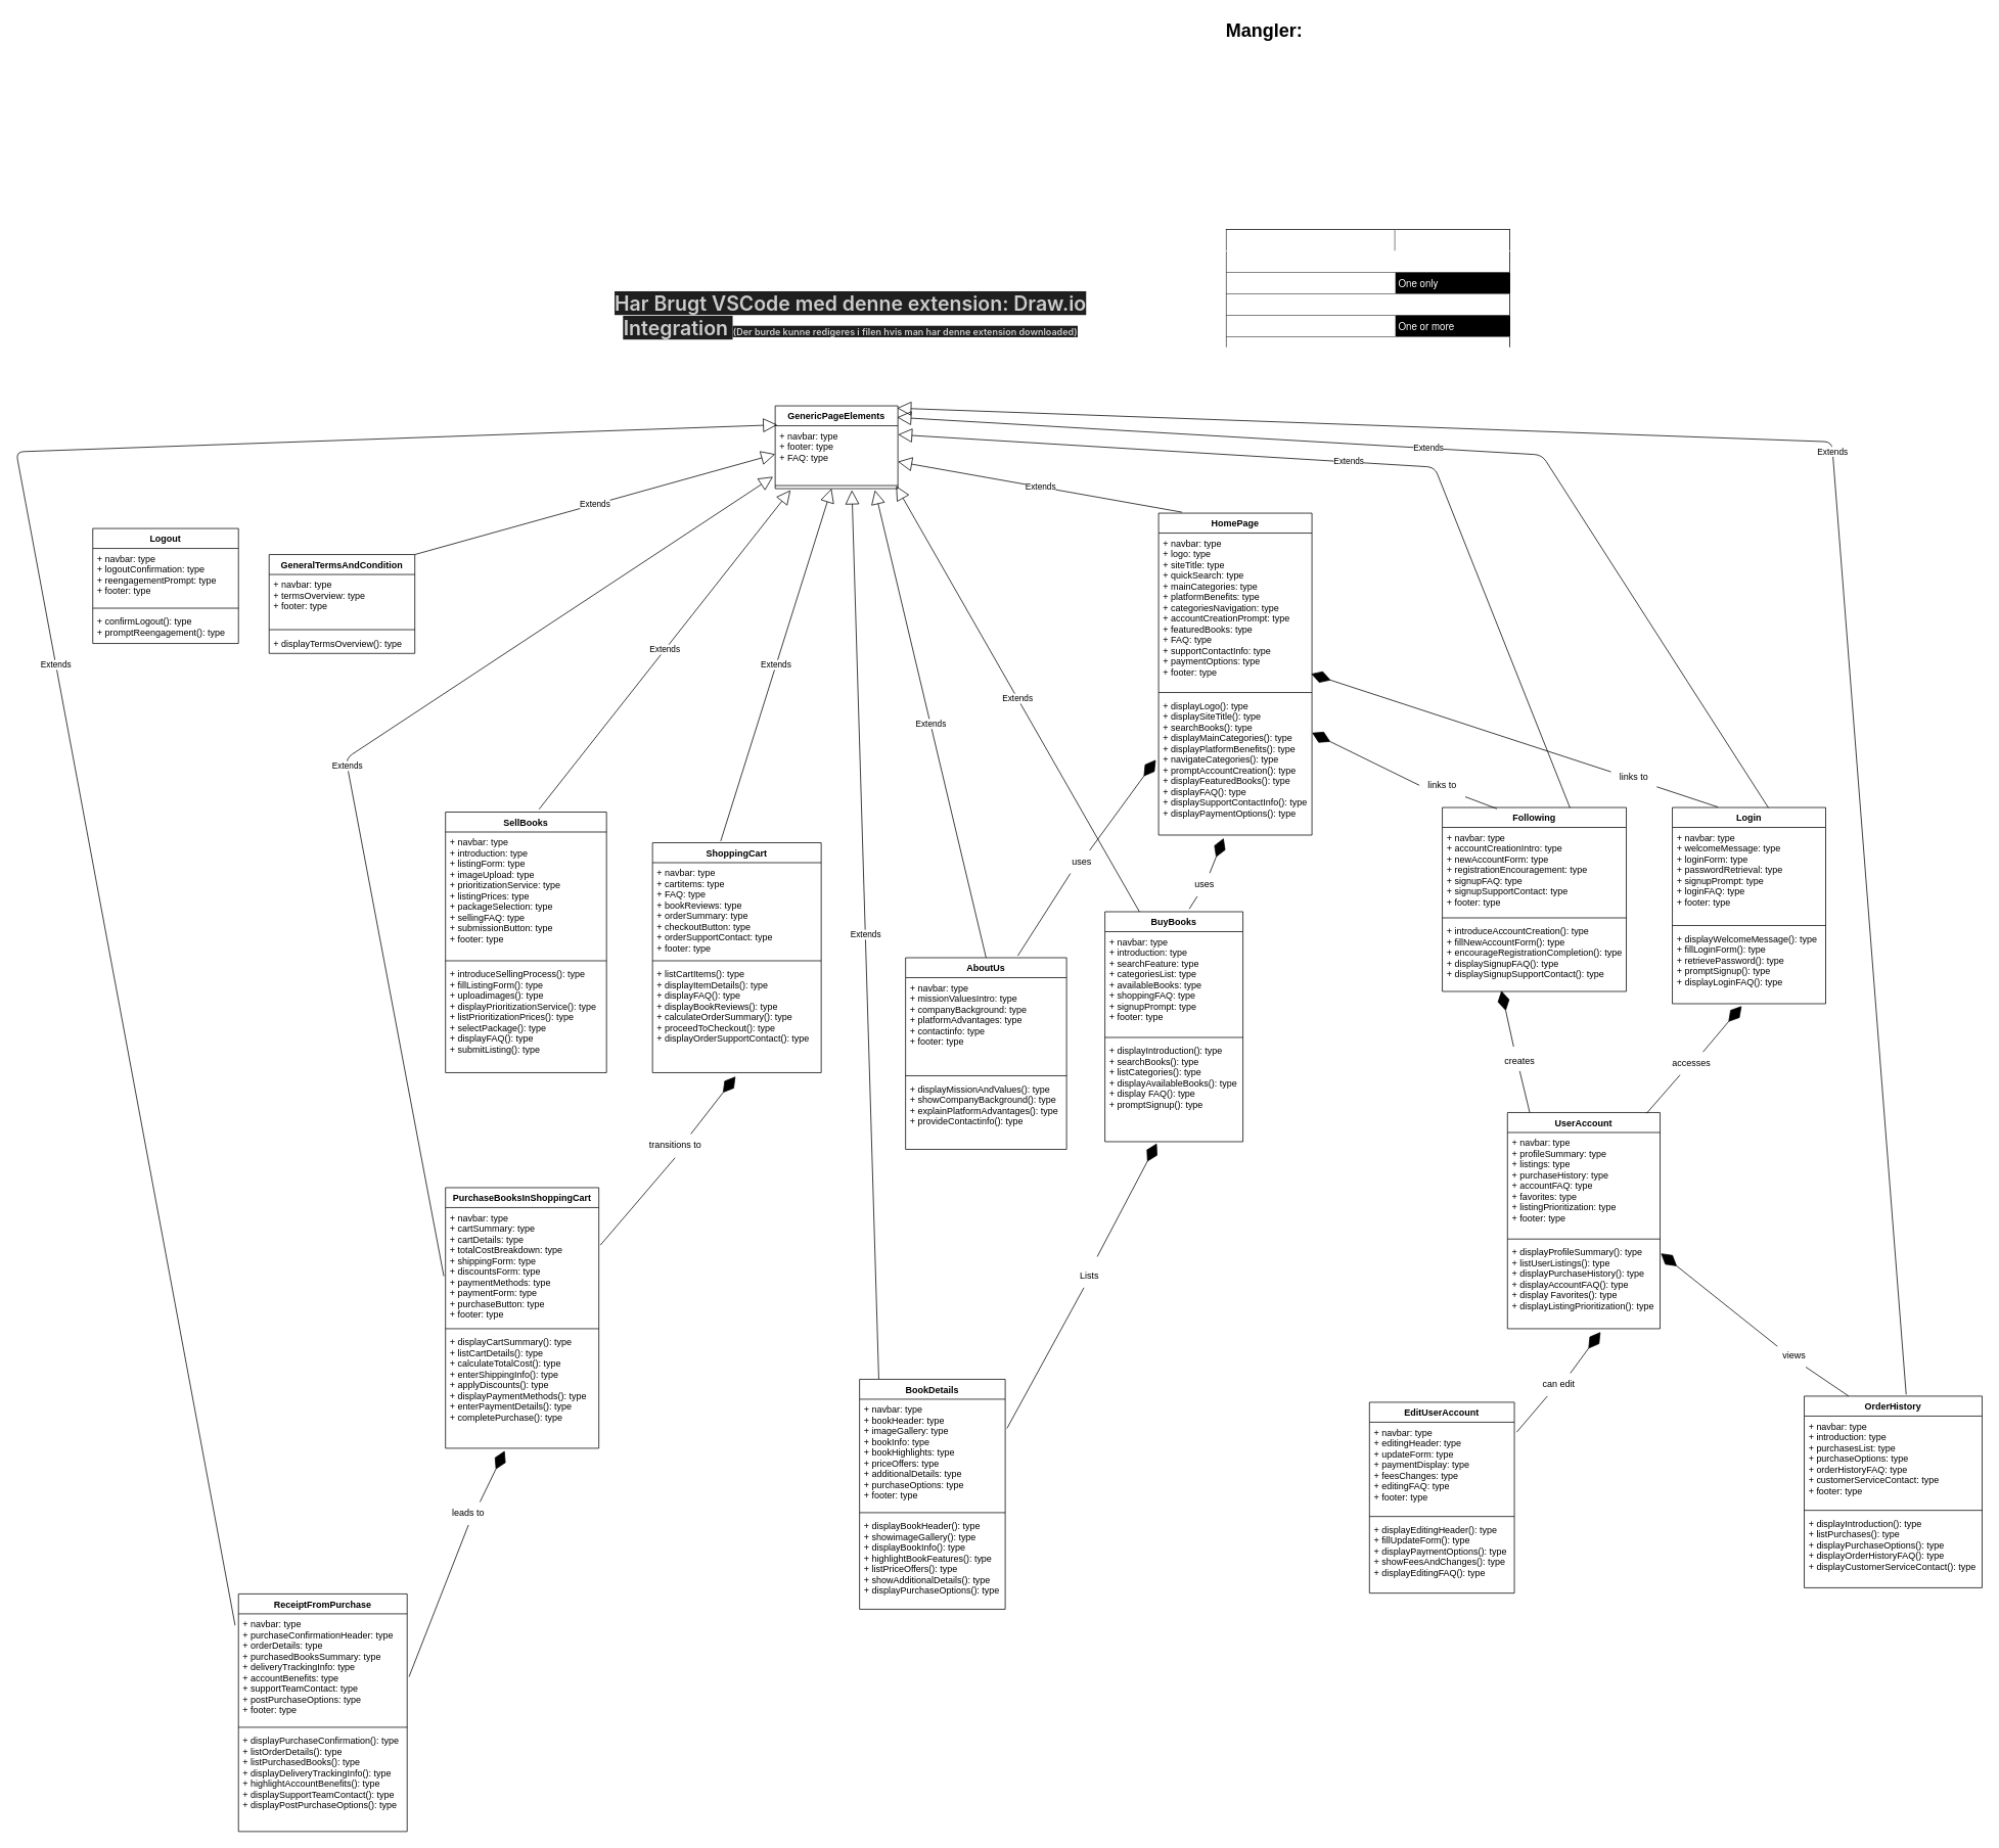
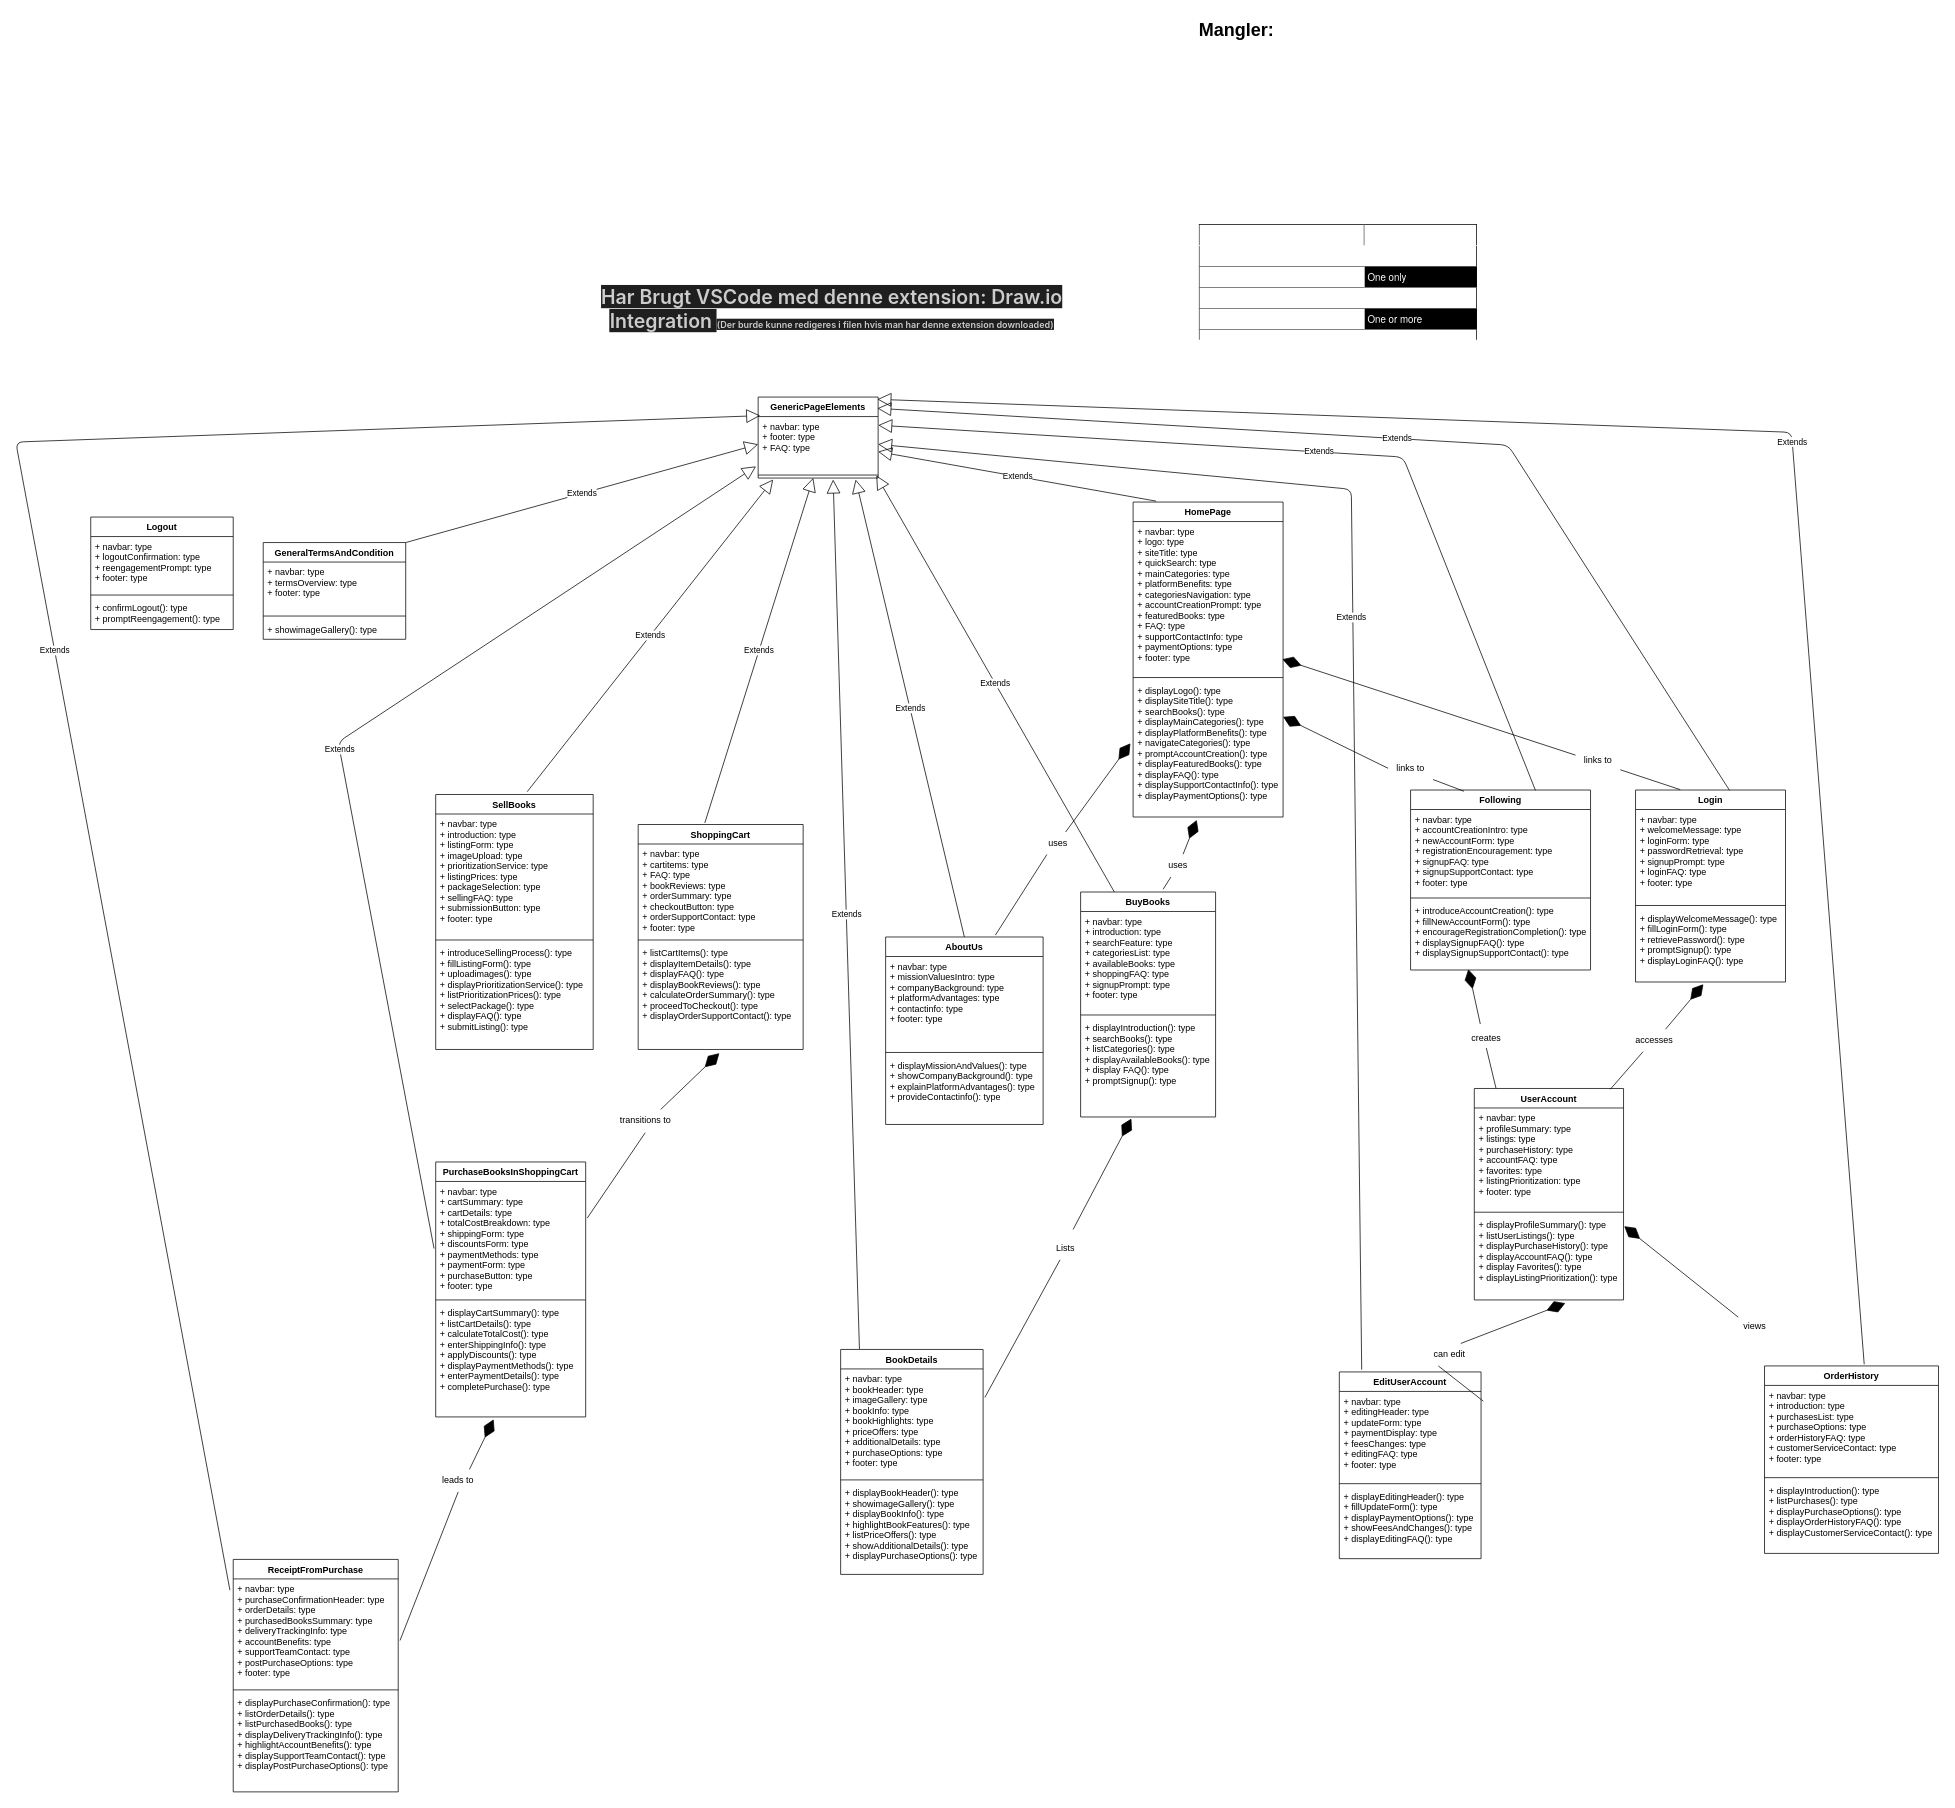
- <mxCell id="9" value="+ displayTermsOverview(): type" style="text;strokeColor=none;fillColor=none;align=left;verticalAlign=top;spacingLeft=4;spacingRight=4;overflow=hidden;rotatable=0;points=[[0,0.5],[1,0.5]];portConstraint=eastwest;" vertex="1" parent="6"><mxGeometry y="103" width="190" height="26" as="geometry" /></mxCell>
+ <mxCell id="9" value="+ showimageGallery(): type" style="text;strokeColor=none;fillColor=none;align=left;verticalAlign=top;spacingLeft=4;spacingRight=4;overflow=hidden;rotatable=0;points=[[0,0.5],[1,0.5]];portConstraint=eastwest;" vertex="1" parent="6"><mxGeometry y="103" width="190" height="26" as="geometry" /></mxCell>
+ <mxCell id="111" value="Extends" style="endArrow=block;endSize=16;endFill=0;html=1;exitX=0.158;exitY=-0.012;exitDx=0;exitDy=0;exitPerimeter=0;entryX=1;entryY=0.5;entryDx=0;entryDy=0;" edge="1" parent="1" source="104" target="3"><mxGeometry x="0.11" y="2" width="160" relative="1" as="geometry"><mxPoint x="1761" y="1292" as="sourcePoint" /><mxPoint x="1782" y="621" as="targetPoint" /><Array as="points"><mxPoint x="1801" y="652" /></Array><mxPoint as="offset" /></mxGeometry></mxCell>
- <mxCell id="35" value="transitions to" style="text;html=1;strokeColor=none;fillColor=none;align=center;verticalAlign=middle;whiteSpace=wrap;rounded=0;" vertex="1" parent="1"><mxGeometry x="840" y="1479" width="80" height="30" as="geometry" /></mxCell>
+ <mxCell id="35" value="transitions to" style="text;html=1;strokeColor=none;fillColor=none;align=center;verticalAlign=middle;whiteSpace=wrap;rounded=0;" vertex="1" parent="1"><mxGeometry x="820" y="1479" width="80" height="30" as="geometry" /></mxCell>
- <mxCell id="102" value="" style="endArrow=none;endFill=1;endSize=24;html=1;exitX=0.25;exitY=0;exitDx=0;exitDy=0;entryX=0.75;entryY=1;entryDx=0;entryDy=0;" edge="1" parent="1" source="96" target="103"><mxGeometry width="160" relative="1" as="geometry"><mxPoint x="2410" y="1821" as="sourcePoint" /><mxPoint x="2164.995" y="1634.69" as="targetPoint" /></mxGeometry></mxCell>
- <mxCell id="110" value="can edit" style="text;html=1;strokeColor=none;fillColor=none;align=center;verticalAlign=middle;whiteSpace=wrap;rounded=0;" vertex="1" parent="1"><mxGeometry x="2002" y="1791" width="60" height="30" as="geometry" /></mxCell>
+ <mxCell id="110" value="can edit" style="text;html=1;strokeColor=none;fillColor=none;align=center;verticalAlign=middle;whiteSpace=wrap;rounded=0;" vertex="1" parent="1"><mxGeometry x="1902" y="1791" width="60" height="30" as="geometry" /></mxCell>
